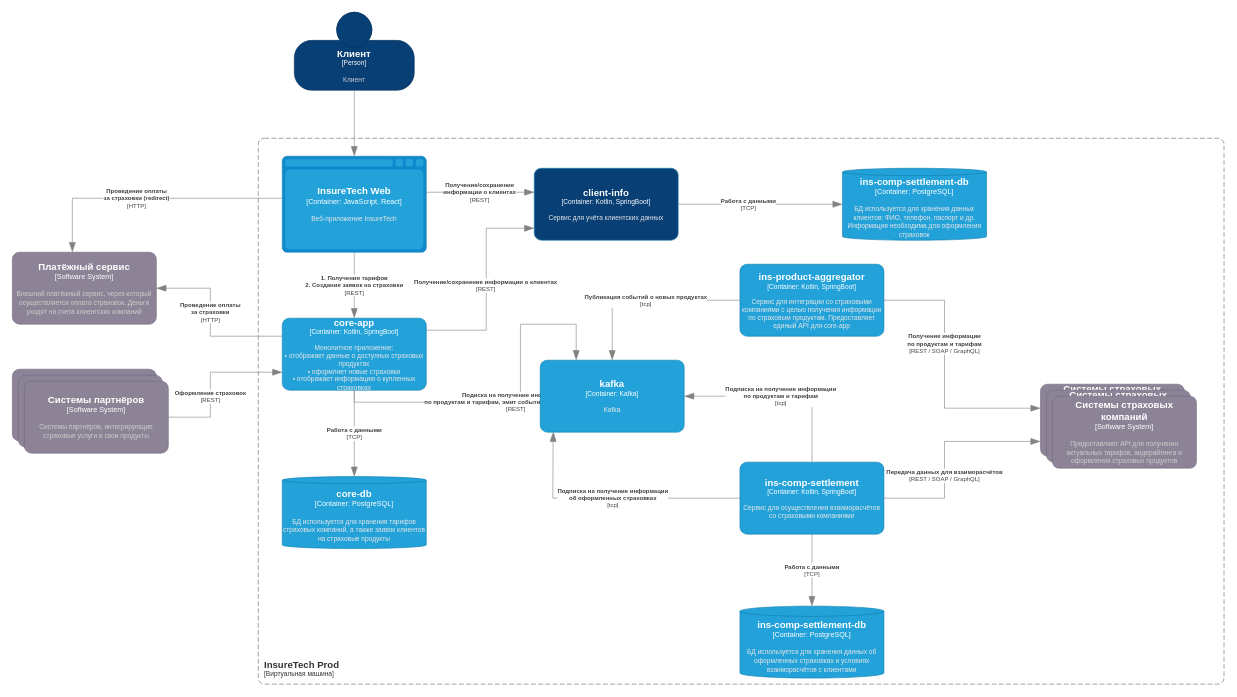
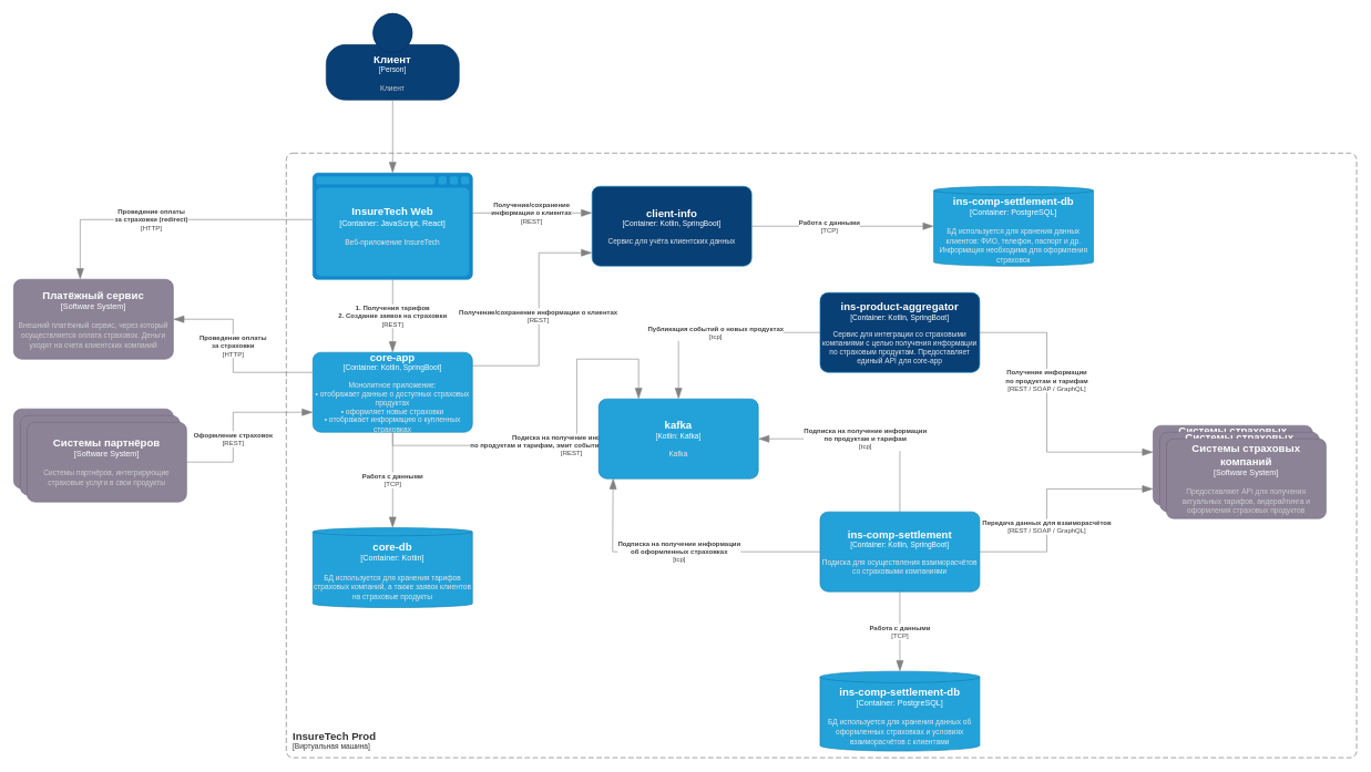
- <mxCell id="15" value="&lt;font style=&quot;font-size: 16px&quot;&gt;&lt;b&gt;ins-product-aggregator&lt;/b&gt;&lt;/font&gt;&lt;div&gt;[Container: Kotlin, SpringBoot]&lt;/div&gt;&lt;br&gt;&lt;div&gt;&lt;font style=&quot;font-size: 11px&quot;&gt;&lt;font color=&quot;#E6E6E6&quot;&gt;Сервис для интеграции со страховыми компаниями с целью получения информации по страховым продуктам. Предоставляет единый API для core-app&lt;/font&gt;&lt;/div&gt;" style="rounded=1;whiteSpace=wrap;html=1;fontSize=11;labelBackgroundColor=none;fillColor=#23A2D9;fontColor=#ffffff;align=center;arcSize=10;strokeColor=#0E7DAD;metaEdit=1;resizable=0;points=[[0.25,0,0],[0.5,0,0],[0.75,0,0],[1,0.25,0],[1,0.5,0],[1,0.75,0],[0.75,1,0],[0.5,1,0],[0.25,1,0],[0,0.75,0],[0,0.5,0],[0,0.25,0]];" parent="1" vertex="1"><mxGeometry x="1233" y="440" width="240" height="120" as="geometry" /></mxCell>
+ <mxCell id="15" value="&lt;font style=&quot;font-size: 16px&quot;&gt;&lt;b&gt;ins-product-aggregator&lt;/b&gt;&lt;/font&gt;&lt;div&gt;[Container: Kotlin, SpringBoot]&lt;/div&gt;&lt;br&gt;&lt;div&gt;&lt;font style=&quot;font-size: 11px&quot;&gt;&lt;font color=&quot;#E6E6E6&quot;&gt;Сервис для интеграции со страховыми компаниями с целью получения информации по страховым продуктам. Предоставляет единый API для core-app&lt;/font&gt;&lt;/div&gt;" style="rounded=1;whiteSpace=wrap;html=1;fontSize=11;labelBackgroundColor=none;fillColor=#083f75;fontColor=#ffffff;align=center;arcSize=10;strokeColor=#0E7DAD;metaEdit=1;resizable=0;points=[[0.25,0,0],[0.5,0,0],[0.75,0,0],[1,0.25,0],[1,0.5,0],[1,0.75,0],[0.75,1,0],[0.5,1,0],[0.25,1,0],[0,0.75,0],[0,0.5,0],[0,0.25,0]];" parent="1" vertex="1"><mxGeometry x="1233" y="440" width="240" height="120" as="geometry" /></mxCell>
- <mxCell id="34" value="&lt;font style=&quot;font-size: 16px&quot;&gt;&lt;b&gt;kafka&lt;/b&gt;&lt;/font&gt;&lt;div&gt;[Container: Kafka]&lt;/div&gt;&lt;br&gt;&lt;div&gt;&lt;font style=&quot;font-size: 11px&quot;&gt;&lt;font color=&quot;#E6E6E6&quot;&gt;Kafka&lt;/font&gt;&lt;/div&gt;" style="rounded=1;whiteSpace=wrap;html=1;fontSize=11;labelBackgroundColor=none;fillColor=#23A2D9;fontColor=#ffffff;align=center;arcSize=10;strokeColor=#0E7DAD;metaEdit=1;resizable=0;points=[[0.25,0,0],[0.5,0,0],[0.75,0,0],[1,0.25,0],[1,0.5,0],[1,0.75,0],[0.75,1,0],[0.5,1,0],[0.25,1,0],[0,0.75,0],[0,0.5,0],[0,0.25,0]];" vertex="1" parent="1"><mxGeometry x="900" y="600" width="240" height="120" as="geometry" /></mxCell>
+ <mxCell id="34" value="&lt;font style=&quot;font-size: 16px&quot;&gt;&lt;b&gt;kafka&lt;/b&gt;&lt;/font&gt;&lt;div&gt;[Kotlin: Kafka]&lt;/div&gt;&lt;br&gt;&lt;div&gt;&lt;font style=&quot;font-size: 11px&quot;&gt;&lt;font color=&quot;#E6E6E6&quot;&gt;Kafka&lt;/font&gt;&lt;/div&gt;" style="rounded=1;whiteSpace=wrap;html=1;fontSize=11;labelBackgroundColor=none;fillColor=#23A2D9;fontColor=#ffffff;align=center;arcSize=10;strokeColor=#0E7DAD;metaEdit=1;resizable=0;points=[[0.25,0,0],[0.5,0,0],[0.75,0,0],[1,0.25,0],[1,0.5,0],[1,0.75,0],[0.75,1,0],[0.5,1,0],[0.25,1,0],[0,0.75,0],[0,0.5,0],[0,0.25,0]];" vertex="1" parent="1"><mxGeometry x="900" y="600" width="240" height="120" as="geometry" /></mxCell>
- <mxCell id="18" value="&lt;font style=&quot;font-size: 16px&quot;&gt;&lt;b&gt;ins-comp-settlement&lt;/b&gt;&lt;/font&gt;&lt;div&gt;[Container: Kotlin, SpringBoot]&lt;/div&gt;&lt;br&gt;&lt;div&gt;&lt;font style=&quot;font-size: 11px&quot;&gt;&lt;font color=&quot;#E6E6E6&quot;&gt;Сервис для осуществления взаиморасчётов со страховыми компаниями&lt;/font&gt;&lt;/div&gt;" style="rounded=1;whiteSpace=wrap;html=1;fontSize=11;labelBackgroundColor=none;fillColor=#23A2D9;fontColor=#ffffff;align=center;arcSize=10;strokeColor=#0E7DAD;metaEdit=1;resizable=0;points=[[0.25,0,0],[0.5,0,0],[0.75,0,0],[1,0.25,0],[1,0.5,0],[1,0.75,0],[0.75,1,0],[0.5,1,0],[0.25,1,0],[0,0.75,0],[0,0.5,0],[0,0.25,0]];" parent="1" vertex="1"><mxGeometry x="1233" y="770" width="240" height="120" as="geometry" /></mxCell>
+ <mxCell id="18" value="&lt;font style=&quot;font-size: 16px&quot;&gt;&lt;b&gt;ins-comp-settlement&lt;/b&gt;&lt;/font&gt;&lt;div&gt;[Container: Kotlin, SpringBoot]&lt;/div&gt;&lt;br&gt;&lt;div&gt;&lt;font style=&quot;font-size: 11px&quot;&gt;&lt;font color=&quot;#E6E6E6&quot;&gt;Подиска для осуществления взаиморасчётов со страховыми компаниями&lt;/font&gt;&lt;/div&gt;" style="rounded=1;whiteSpace=wrap;html=1;fontSize=11;labelBackgroundColor=none;fillColor=#23A2D9;fontColor=#ffffff;align=center;arcSize=10;strokeColor=#0E7DAD;metaEdit=1;resizable=0;points=[[0.25,0,0],[0.5,0,0],[0.75,0,0],[1,0.25,0],[1,0.5,0],[1,0.75,0],[0.75,1,0],[0.5,1,0],[0.25,1,0],[0,0.75,0],[0,0.5,0],[0,0.25,0]];" parent="1" vertex="1"><mxGeometry x="1233" y="770" width="240" height="120" as="geometry" /></mxCell>
- <mxCell id="3" value="&lt;font style=&quot;font-size: 16px&quot;&gt;&lt;b&gt;core-db&lt;/b&gt;&lt;/font&gt;&lt;div&gt;[Container:&amp;nbsp;PostgreSQL]&lt;/div&gt;&lt;br&gt;&lt;div&gt;&lt;font style=&quot;font-size: 11px&quot;&gt;&lt;font color=&quot;#E6E6E6&quot;&gt;БД используется для хранения тарифов страховых компаний, а также заявок клиентов на страховые продукты&lt;/font&gt;&lt;/div&gt;" style="shape=cylinder3;size=6.0;whiteSpace=wrap;html=1;boundedLbl=1;rounded=0;labelBackgroundColor=none;fillColor=#23A2D9;fontSize=12;fontColor=#ffffff;align=center;strokeColor=#0E7DAD;metaEdit=1;points=[[0.5,0,0],[1,0.25,0],[1,0.5,0],[1,0.75,0],[0.5,1,0],[0,0.75,0],[0,0.5,0],[0,0.25,0]];resizable=0;" parent="1" vertex="1"><mxGeometry x="470" y="794" width="240" height="120" as="geometry" /></mxCell>
+ <mxCell id="3" value="&lt;font style=&quot;font-size: 16px&quot;&gt;&lt;b&gt;core-db&lt;/b&gt;&lt;/font&gt;&lt;div&gt;[Container:&amp;nbsp;Kotlin]&lt;/div&gt;&lt;br&gt;&lt;div&gt;&lt;font style=&quot;font-size: 11px&quot;&gt;&lt;font color=&quot;#E6E6E6&quot;&gt;БД используется для хранения тарифов страховых компаний, а также заявок клиентов на страховые продукты&lt;/font&gt;&lt;/div&gt;" style="shape=cylinder3;size=6.0;whiteSpace=wrap;html=1;boundedLbl=1;rounded=0;labelBackgroundColor=none;fillColor=#23A2D9;fontSize=12;fontColor=#ffffff;align=center;strokeColor=#0E7DAD;metaEdit=1;points=[[0.5,0,0],[1,0.25,0],[1,0.5,0],[1,0.75,0],[0.5,1,0],[0,0.75,0],[0,0.5,0],[0,0.25,0]];resizable=0;" parent="1" vertex="1"><mxGeometry x="470" y="794" width="240" height="120" as="geometry" /></mxCell>
